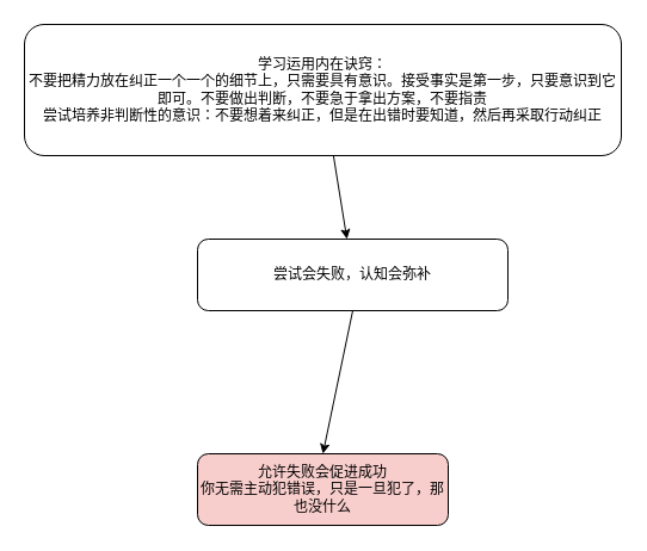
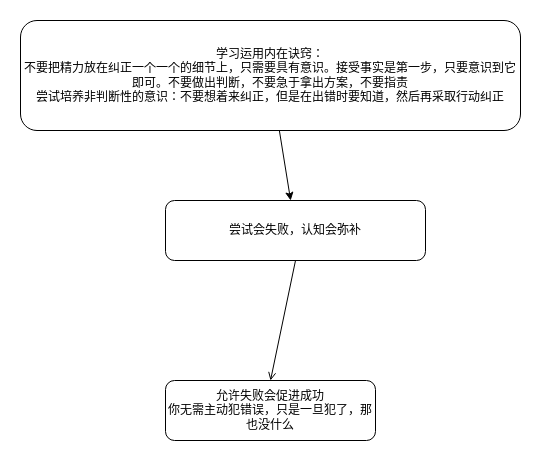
- <mxCell id="4" style="edgeStyle=none;html=1;exitX=0.5;exitY=1;exitDx=0;exitDy=0;entryX=0.5;entryY=0;entryDx=0;entryDy=0;" edge="1" parent="1" source="5" target="6"><mxGeometry relative="1" as="geometry" /></mxCell>
+ <mxCell id="4" style="edgeStyle=none;html=1;exitX=0.5;exitY=1;exitDx=0;exitDy=0;entryX=0.5;entryY=0;entryDx=0;entryDy=0;endArrow=open;" edge="1" parent="1" source="5" target="6"><mxGeometry relative="1" as="geometry" /></mxCell>
- <mxCell id="6" value="允许失败会促进成功&lt;br&gt;你无需主动犯错误，只是一旦犯了，那也没什么" style="rounded=1;whiteSpace=wrap;html=1;fillColor=#f8cecc;" vertex="1" parent="1"><mxGeometry x="165" y="380" width="210" height="60" as="geometry" /></mxCell>
+ <mxCell id="6" value="允许失败会促进成功&lt;br&gt;你无需主动犯错误，只是一旦犯了，那也没什么" style="rounded=1;whiteSpace=wrap;html=1;" vertex="1" parent="1"><mxGeometry x="165" y="380" width="210" height="60" as="geometry" /></mxCell>
